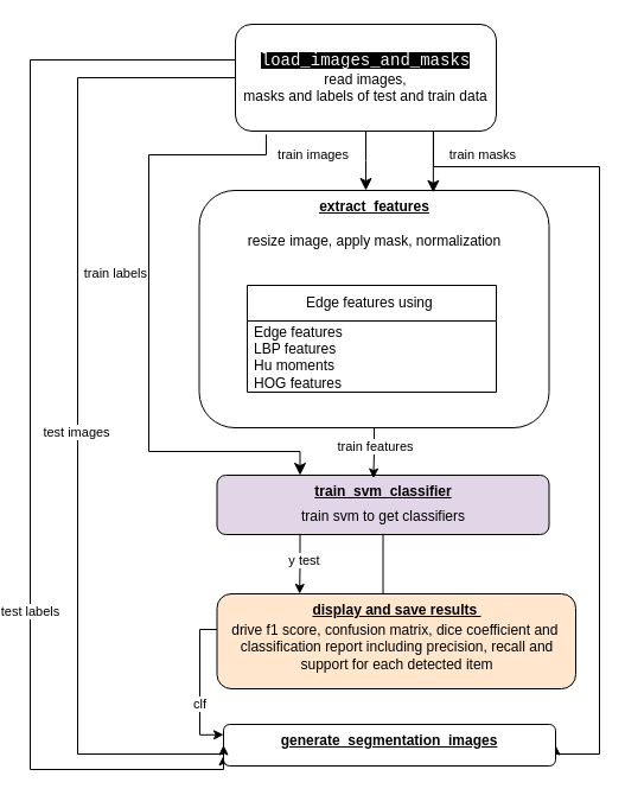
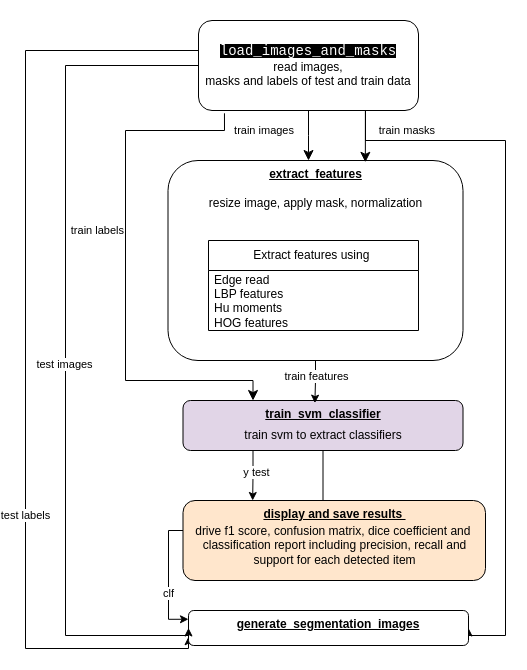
- <mxCell id="8" value="Edge features using&amp;nbsp;" style="swimlane;fontStyle=0;childLayout=stackLayout;horizontal=1;startSize=30;horizontalStack=0;resizeParent=1;resizeParentMax=0;resizeLast=0;collapsible=1;marginBottom=0;whiteSpace=wrap;html=1;" vertex="1" parent="1"><mxGeometry x="203" y="240" width="210" height="90" as="geometry" /></mxCell>
+ <mxCell id="8" value="Extract features using&amp;nbsp;" style="swimlane;fontStyle=0;childLayout=stackLayout;horizontal=1;startSize=30;horizontalStack=0;resizeParent=1;resizeParentMax=0;resizeLast=0;collapsible=1;marginBottom=0;whiteSpace=wrap;html=1;" vertex="1" parent="1"><mxGeometry x="203" y="240" width="210" height="90" as="geometry" /></mxCell>
- <mxCell id="9" value="Edge features&lt;br&gt;LBP features&lt;br&gt;Hu moments&lt;div&gt;HOG features&lt;/div&gt;" style="text;strokeColor=none;fillColor=none;align=left;verticalAlign=middle;spacingLeft=4;spacingRight=4;overflow=hidden;points=[[0,0.5],[1,0.5]];portConstraint=eastwest;rotatable=0;whiteSpace=wrap;html=1;" vertex="1" parent="8"><mxGeometry y="30" width="210" height="60" as="geometry" /></mxCell>
+ <mxCell id="9" value="Edge read&lt;br&gt;LBP features&lt;br&gt;Hu moments&lt;div&gt;HOG features&lt;/div&gt;" style="text;strokeColor=none;fillColor=none;align=left;verticalAlign=middle;spacingLeft=4;spacingRight=4;overflow=hidden;points=[[0,0.5],[1,0.5]];portConstraint=eastwest;rotatable=0;whiteSpace=wrap;html=1;" vertex="1" parent="8"><mxGeometry y="30" width="210" height="60" as="geometry" /></mxCell>
- <mxCell id="17" value="train svm to get classifiers" style="text;html=1;strokeColor=none;fillColor=none;align=center;verticalAlign=middle;whiteSpace=wrap;rounded=0;fontSize=12;" vertex="1" parent="1"><mxGeometry x="177.5" y="420" width="280" height="30" as="geometry" /></mxCell>
+ <mxCell id="17" value="train svm to extract classifiers" style="text;html=1;strokeColor=none;fillColor=none;align=center;verticalAlign=middle;whiteSpace=wrap;rounded=0;fontSize=12;" vertex="1" parent="1"><mxGeometry x="177.5" y="420" width="280" height="30" as="geometry" /></mxCell>
